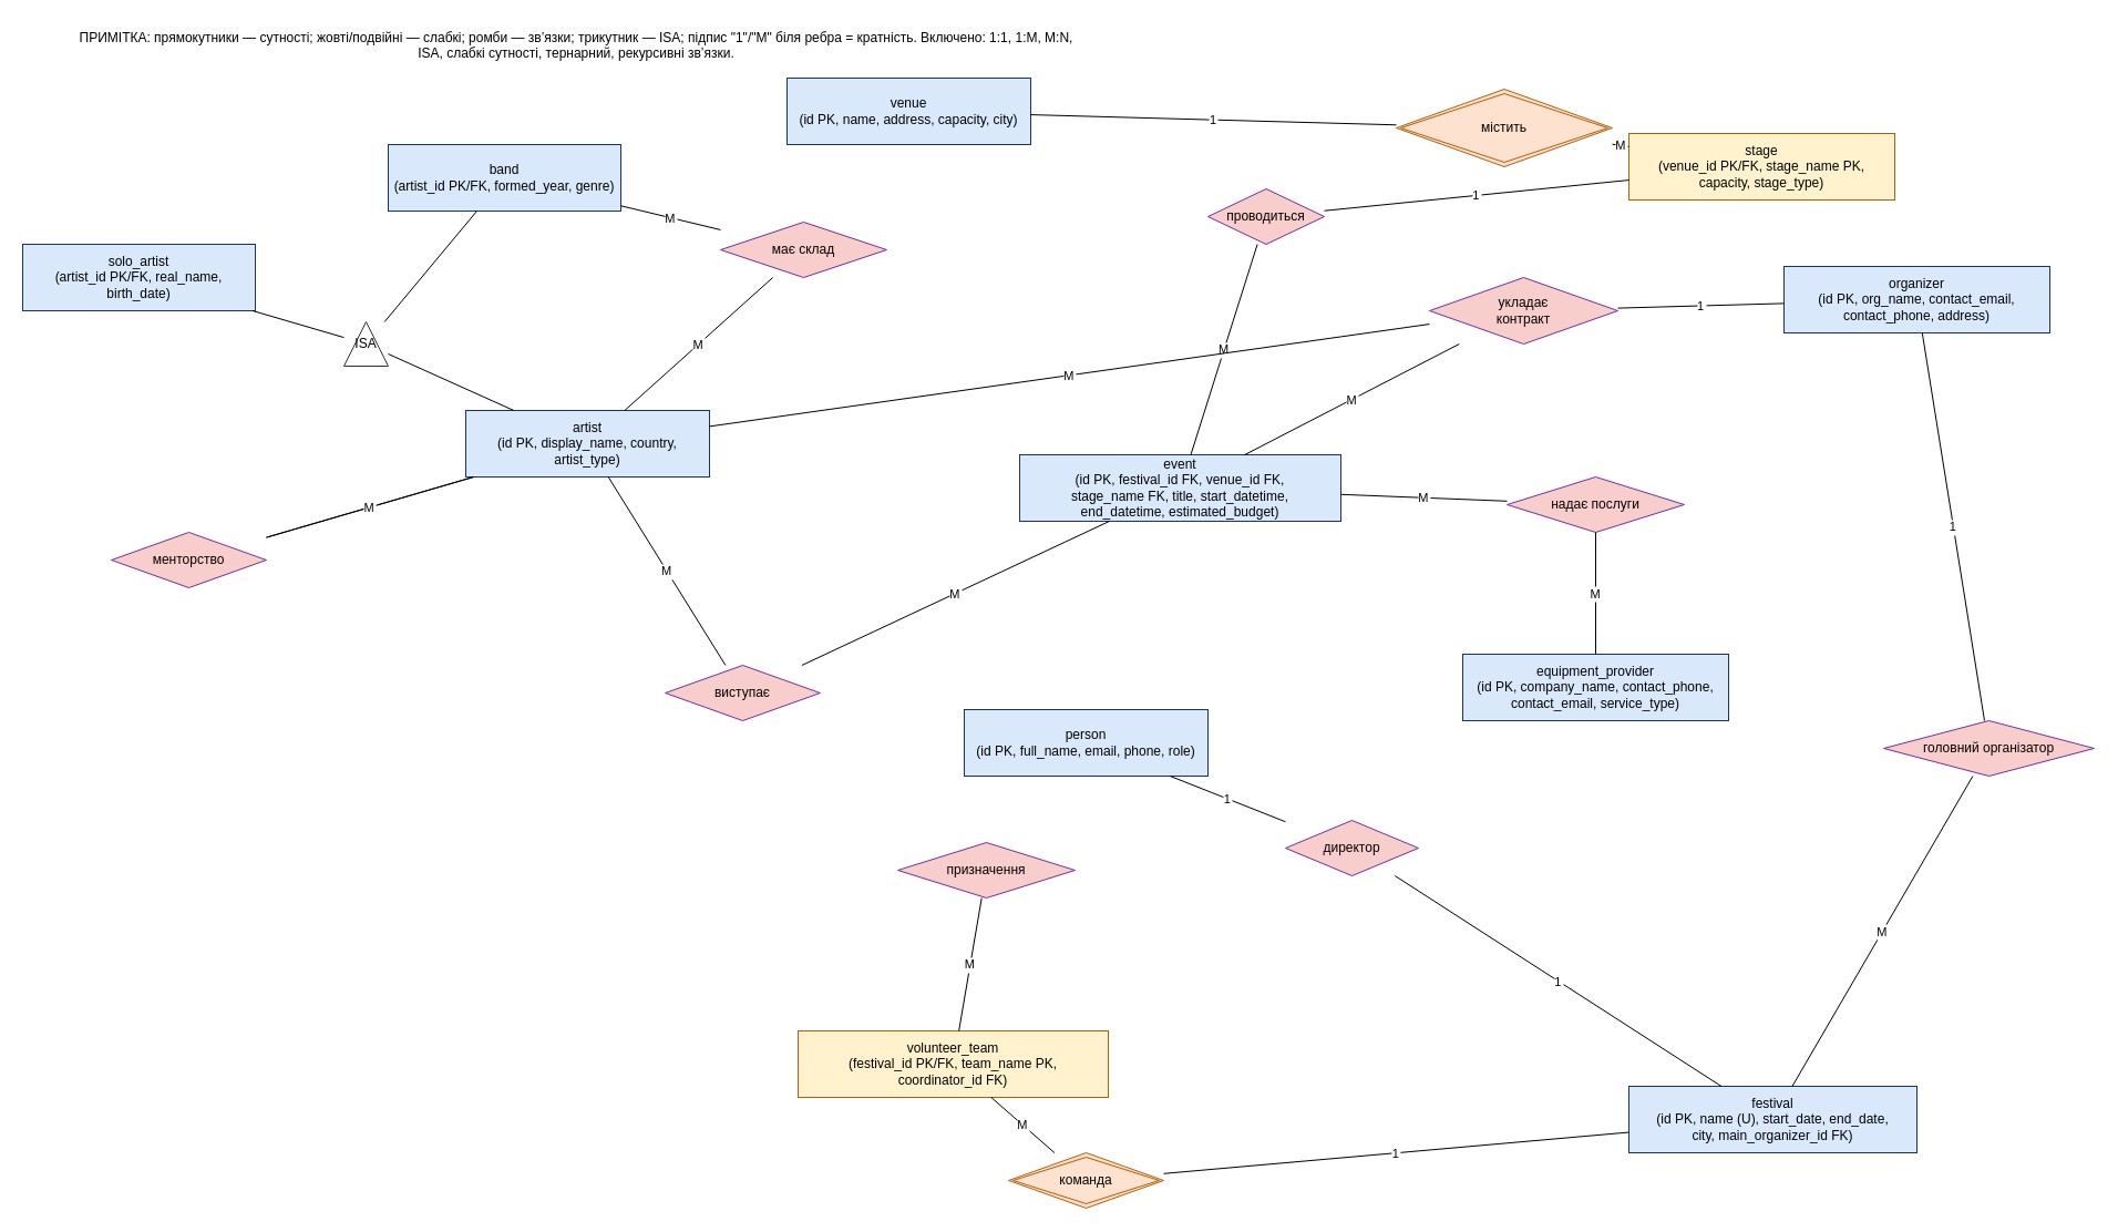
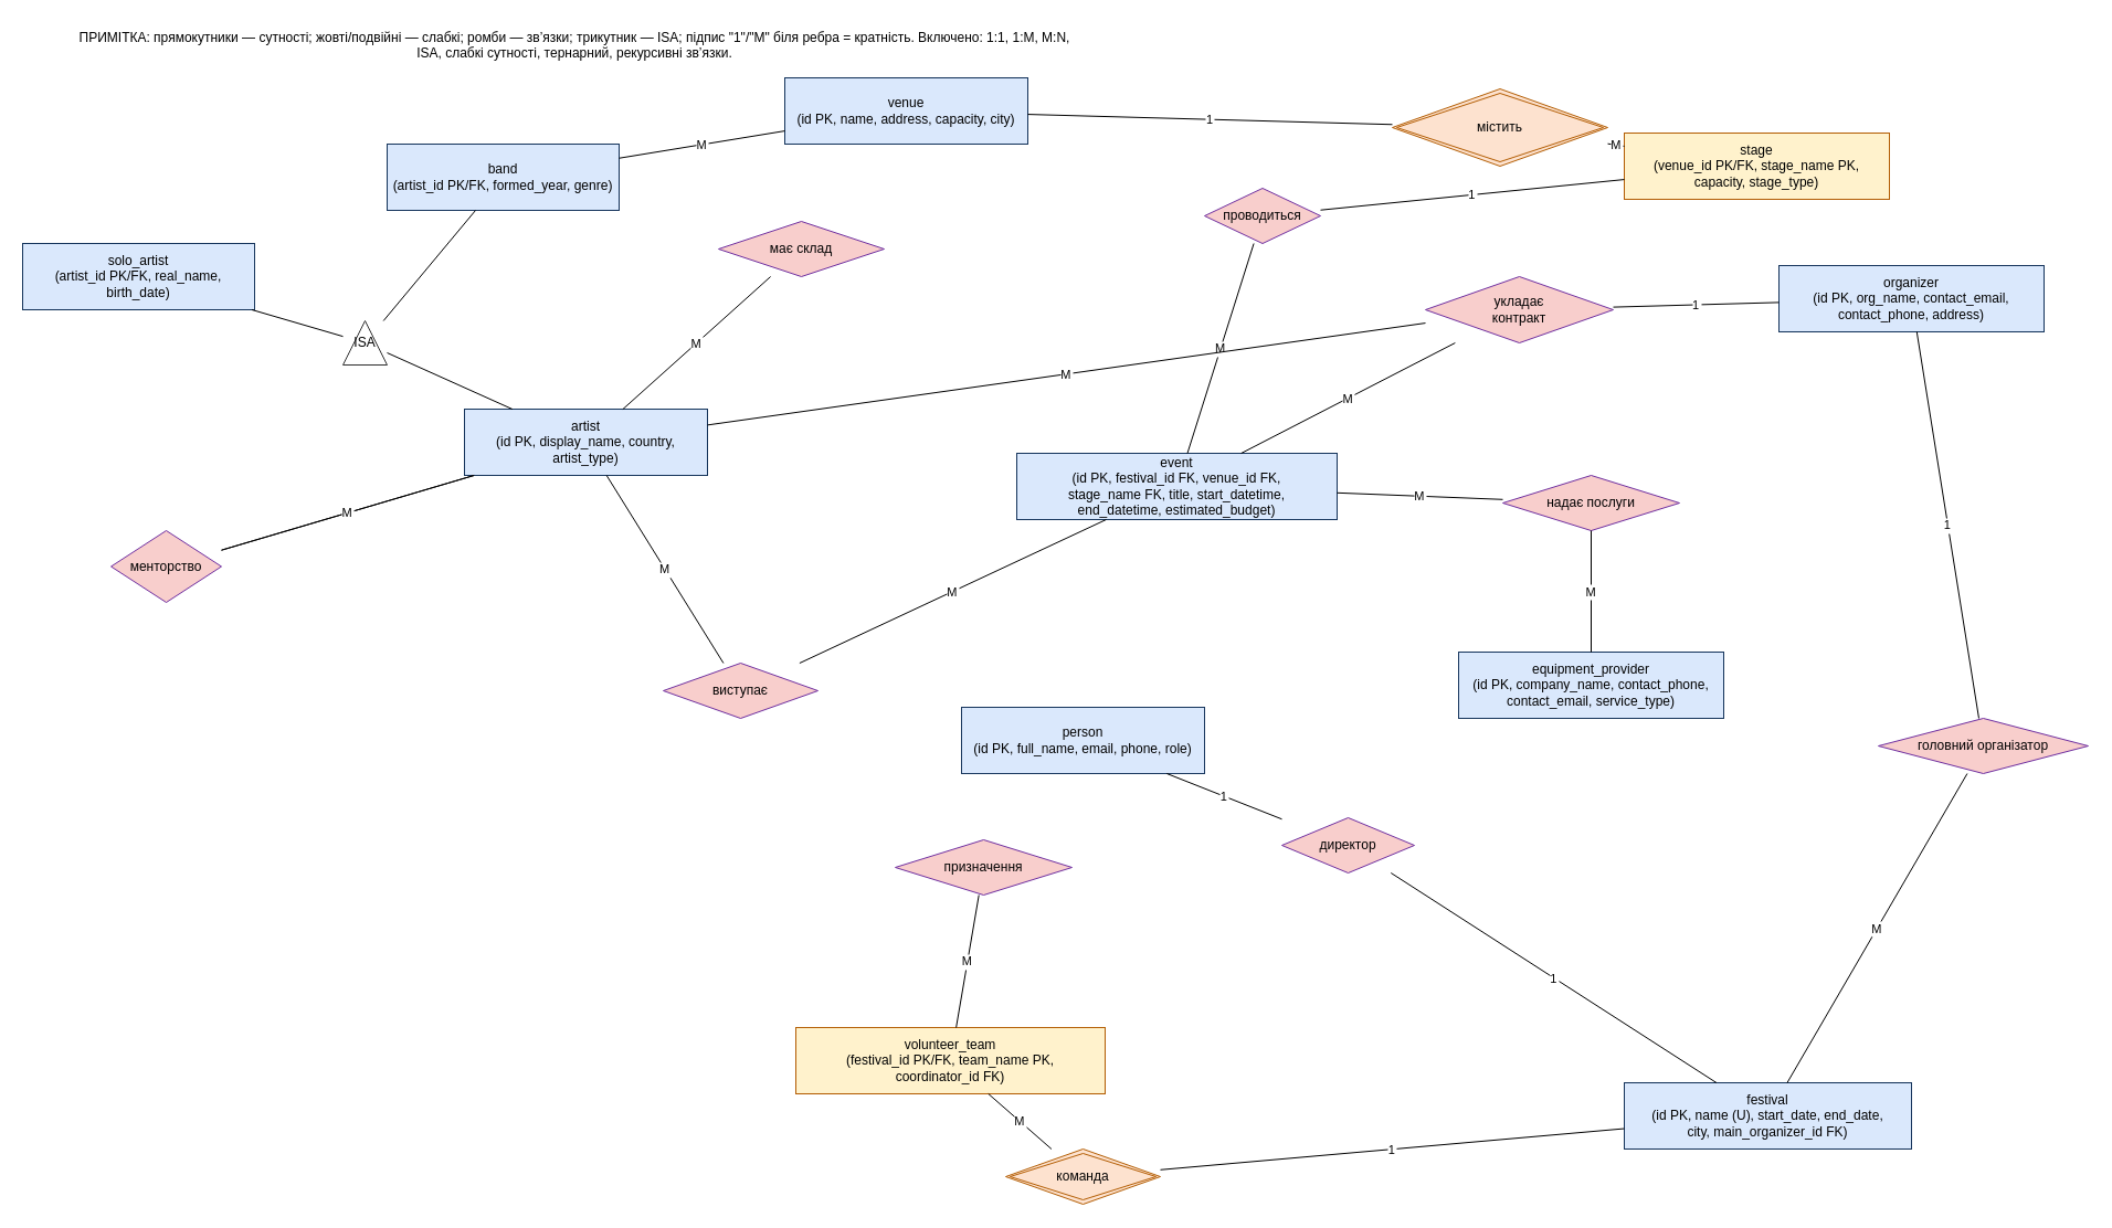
- <mxCell id="43" value="M" style="endArrow=none;" parent="1" source="4" target="21" edge="1"><mxGeometry relative="1" as="geometry"><mxPoint x="30" y="10" as="targetPoint" /></mxGeometry></mxCell>
+ <mxCell id="43" value="M" style="endArrow=none;" parent="1" source="4" target="8" edge="1"><mxGeometry relative="1" as="geometry"><mxPoint x="30" y="10" as="targetPoint" /></mxGeometry></mxCell>
- <mxCell id="22" value="менторство" style="shape=rhombus;whiteSpace=wrap;html=1;strokeColor=#7030a0;fillColor=#f8cecc;" parent="1" vertex="1"><mxGeometry x="100" y="480" width="140" height="50" as="geometry" /></mxCell>
+ <mxCell id="22" value="менторство" style="shape=rhombus;whiteSpace=wrap;html=1;strokeColor=#7030a0;fillColor=#f8cecc;" parent="1" vertex="1"><mxGeometry x="100" y="480" width="100" height="65" as="geometry" /></mxCell>
